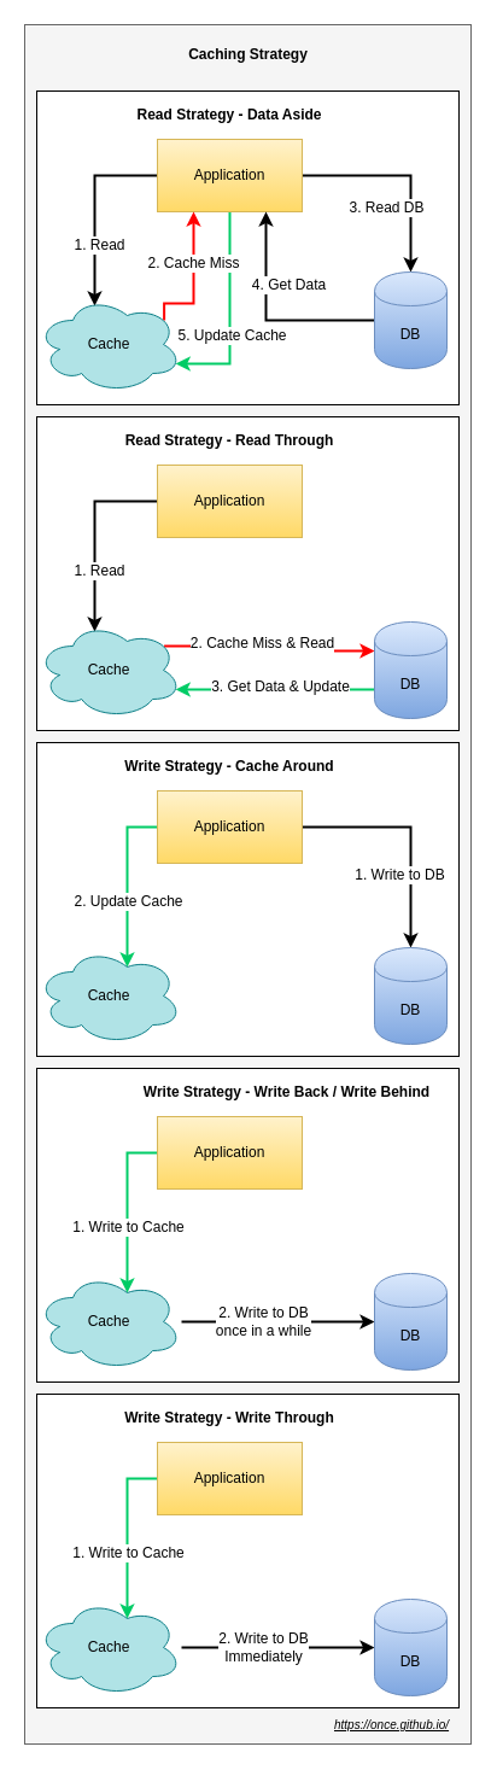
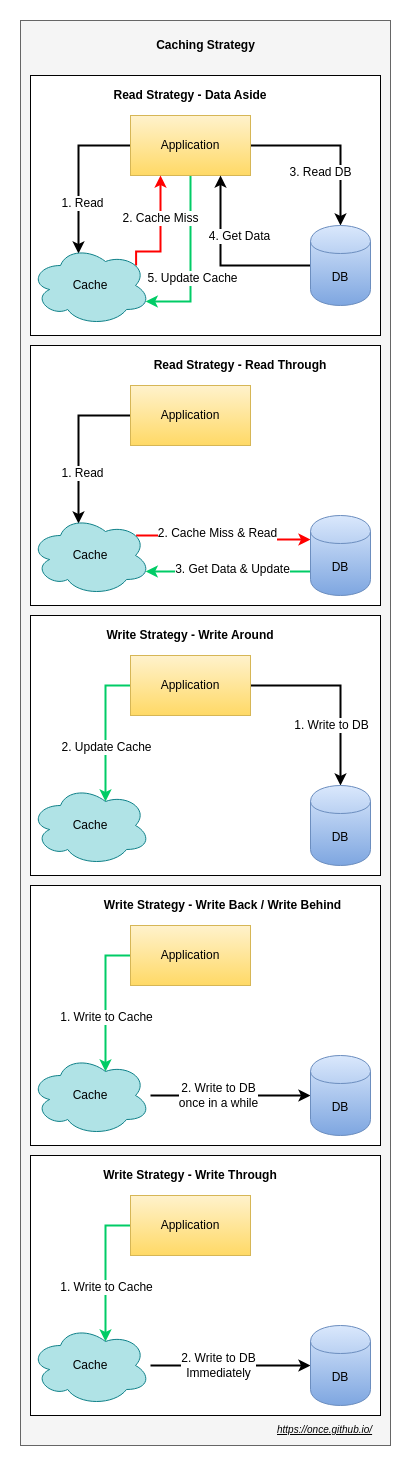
- <mxCell id="28" value="Read Strategy - Read Through" style="text;html=1;strokeColor=none;fillColor=none;align=center;verticalAlign=middle;whiteSpace=wrap;rounded=0;fontStyle=1" parent="1" vertex="1"><mxGeometry x="95" y="355" width="190" height="20" as="geometry" /></mxCell>
+ <mxCell id="28" value="Read Strategy - Read Through" style="text;html=1;strokeColor=none;fillColor=none;align=center;verticalAlign=middle;whiteSpace=wrap;rounded=0;fontStyle=1" parent="1" vertex="1"><mxGeometry x="145" y="355" width="190" height="20" as="geometry" /></mxCell>
- <mxCell id="37" value="Write Strategy - Cache Around" style="text;html=1;strokeColor=none;fillColor=none;align=center;verticalAlign=middle;whiteSpace=wrap;rounded=0;fontStyle=1" parent="1" vertex="1"><mxGeometry x="95" y="625" width="190" height="20" as="geometry" /></mxCell>
+ <mxCell id="37" value="Write Strategy - Write Around" style="text;html=1;strokeColor=none;fillColor=none;align=center;verticalAlign=middle;whiteSpace=wrap;rounded=0;fontStyle=1" parent="1" vertex="1"><mxGeometry x="95" y="625" width="190" height="20" as="geometry" /></mxCell>
- <mxCell id="46" value="Write Strategy - Write Back / Write Behind" style="text;html=1;strokeColor=none;fillColor=none;align=center;verticalAlign=middle;whiteSpace=wrap;rounded=0;fontStyle=1" parent="1" vertex="1"><mxGeometry x="110" y="895" width="255" height="20" as="geometry" /></mxCell>
+ <mxCell id="46" value="Write Strategy - Write Back / Write Behind" style="text;html=1;strokeColor=none;fillColor=none;align=center;verticalAlign=middle;whiteSpace=wrap;rounded=0;fontStyle=1" parent="1" vertex="1"><mxGeometry x="95" y="895" width="255" height="20" as="geometry" /></mxCell>
